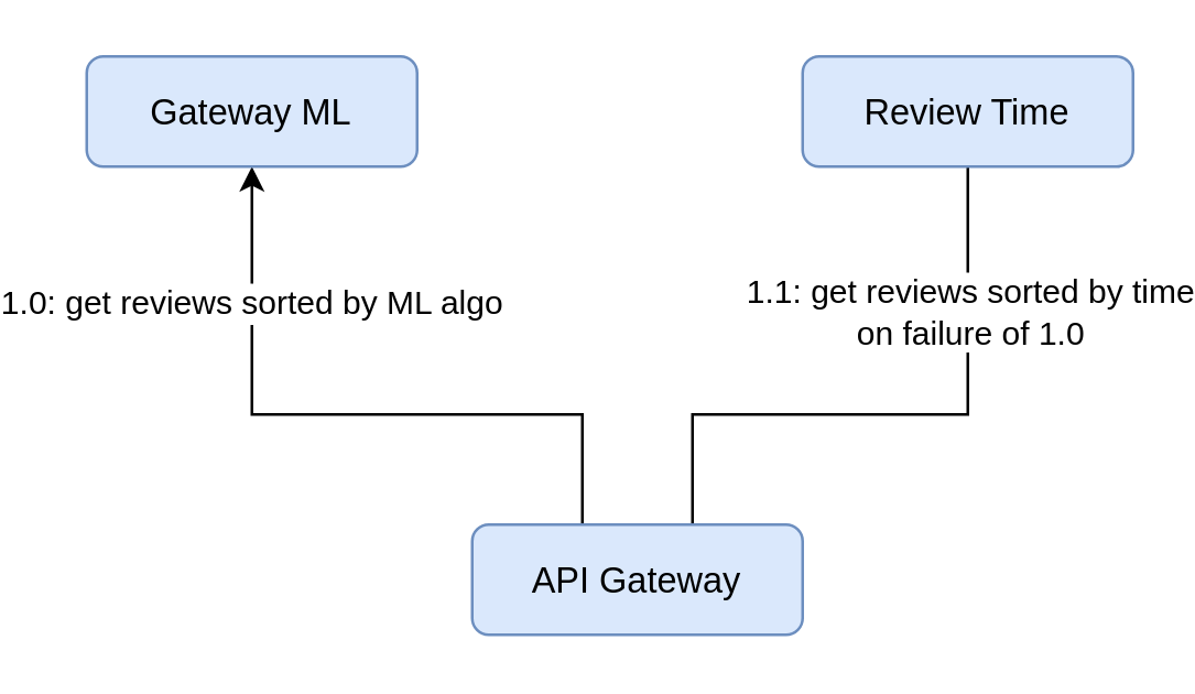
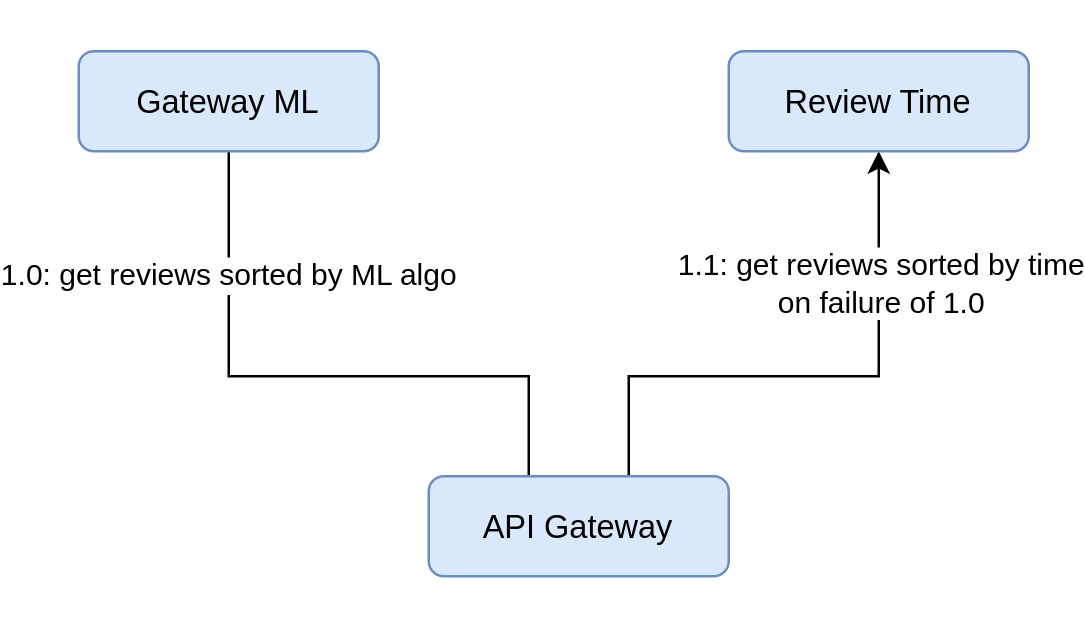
- <mxCell id="3" style="edgeStyle=orthogonalEdgeStyle;rounded=0;orthogonalLoop=1;jettySize=auto;html=1;exitX=0.75;exitY=0;exitDx=0;exitDy=0;entryX=0.5;entryY=1;entryDx=0;entryDy=0;labelBackgroundColor=#ffffff;endArrow=none;" parent="1" source="5" target="7" edge="1"><mxGeometry relative="1" as="geometry"><Array as="points"><mxPoint x="240" y="210" /><mxPoint x="240" y="150" /><mxPoint x="340" y="150" /></Array></mxGeometry></mxCell>
+ <mxCell id="3" style="edgeStyle=orthogonalEdgeStyle;rounded=0;orthogonalLoop=1;jettySize=auto;html=1;exitX=0.75;exitY=0;exitDx=0;exitDy=0;entryX=0.5;entryY=1;entryDx=0;entryDy=0;labelBackgroundColor=#ffffff;" parent="1" source="5" target="7" edge="1"><mxGeometry relative="1" as="geometry"><Array as="points"><mxPoint x="240" y="210" /><mxPoint x="240" y="150" /><mxPoint x="340" y="150" /></Array></mxGeometry></mxCell>
- <mxCell id="2" value="&lt;font style=&quot;font-size: 12px&quot;&gt;1.0: get reviews sorted by ML algo&lt;/font&gt;" style="edgeStyle=orthogonalEdgeStyle;rounded=0;orthogonalLoop=1;jettySize=auto;html=1;exitX=0.5;exitY=0;exitDx=0;exitDy=0;labelBackgroundColor=#ffffff;entryX=0.5;entryY=1;entryDx=0;entryDy=0;" parent="1" source="5" target="6" edge="1"><mxGeometry x="0.677" relative="1" as="geometry"><Array as="points"><mxPoint x="200" y="210" /><mxPoint x="200" y="150" /><mxPoint x="80" y="150" /></Array><mxPoint as="offset" /></mxGeometry></mxCell>
+ <mxCell id="2" value="&lt;font style=&quot;font-size: 12px&quot;&gt;1.0: get reviews sorted by ML algo&lt;/font&gt;" style="edgeStyle=orthogonalEdgeStyle;rounded=0;orthogonalLoop=1;jettySize=auto;html=1;exitX=0.5;exitY=0;exitDx=0;exitDy=0;labelBackgroundColor=#ffffff;entryX=0.5;entryY=1;entryDx=0;entryDy=0;endArrow=none;" parent="1" source="5" target="6" edge="1"><mxGeometry x="0.677" relative="1" as="geometry"><Array as="points"><mxPoint x="200" y="210" /><mxPoint x="200" y="150" /><mxPoint x="80" y="150" /></Array><mxPoint as="offset" /></mxGeometry></mxCell>
